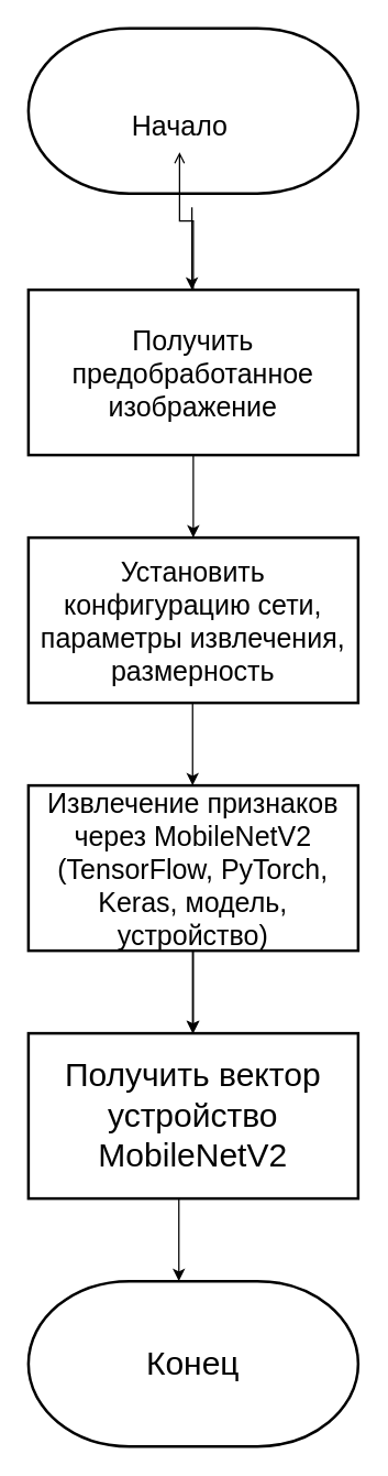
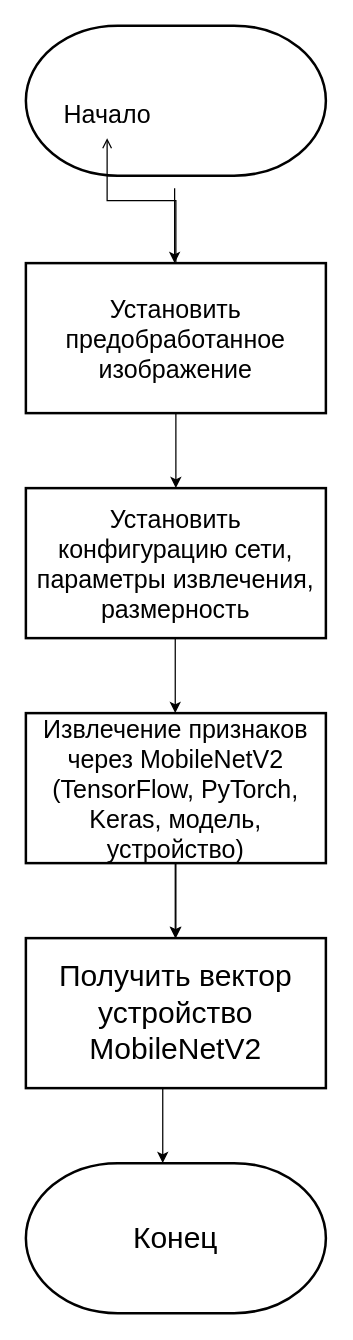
- <mxCell id="3" value="&lt;font style=&quot;font-size: 20px;&quot;&gt;Начало&lt;/font&gt;" style="text;html=1;align=center;verticalAlign=middle;resizable=0;points=[];autosize=1;strokeColor=none;fillColor=none;fontColor=light-dark(#000000,#010101);" vertex="1" parent="1"><mxGeometry x="85" y="70" width="90" height="40" as="geometry" /></mxCell>
+ <mxCell id="3" value="&lt;font style=&quot;font-size: 20px;&quot;&gt;Начало&lt;/font&gt;" style="text;html=1;align=center;verticalAlign=middle;resizable=0;points=[];autosize=1;strokeColor=none;fillColor=none;fontColor=light-dark(#000000,#010101);" vertex="1" parent="1"><mxGeometry x="40" y="70" width="90" height="40" as="geometry" /></mxCell>
- <mxCell id="14" value="&lt;font style=&quot;color: light-dark(rgb(0, 0, 0), rgb(0, 0, 0)); font-size: 20px;&quot;&gt;Получить предобработанное изображение&lt;/font&gt;" style="rounded=0;whiteSpace=wrap;html=1;fillColor=light-dark(#FFFFFF,#FBFBFB);strokeColor=light-dark(#000000,#000000);strokeWidth=2;" vertex="1" parent="1"><mxGeometry x="20" y="210" width="240" height="120" as="geometry" /></mxCell>
+ <mxCell id="14" value="&lt;font style=&quot;color: light-dark(rgb(0, 0, 0), rgb(0, 0, 0)); font-size: 20px;&quot;&gt;Установить предобработанное изображение&lt;/font&gt;" style="rounded=0;whiteSpace=wrap;html=1;fillColor=light-dark(#FFFFFF,#FBFBFB);strokeColor=light-dark(#000000,#000000);strokeWidth=2;" vertex="1" parent="1"><mxGeometry x="20" y="210" width="240" height="120" as="geometry" /></mxCell>
